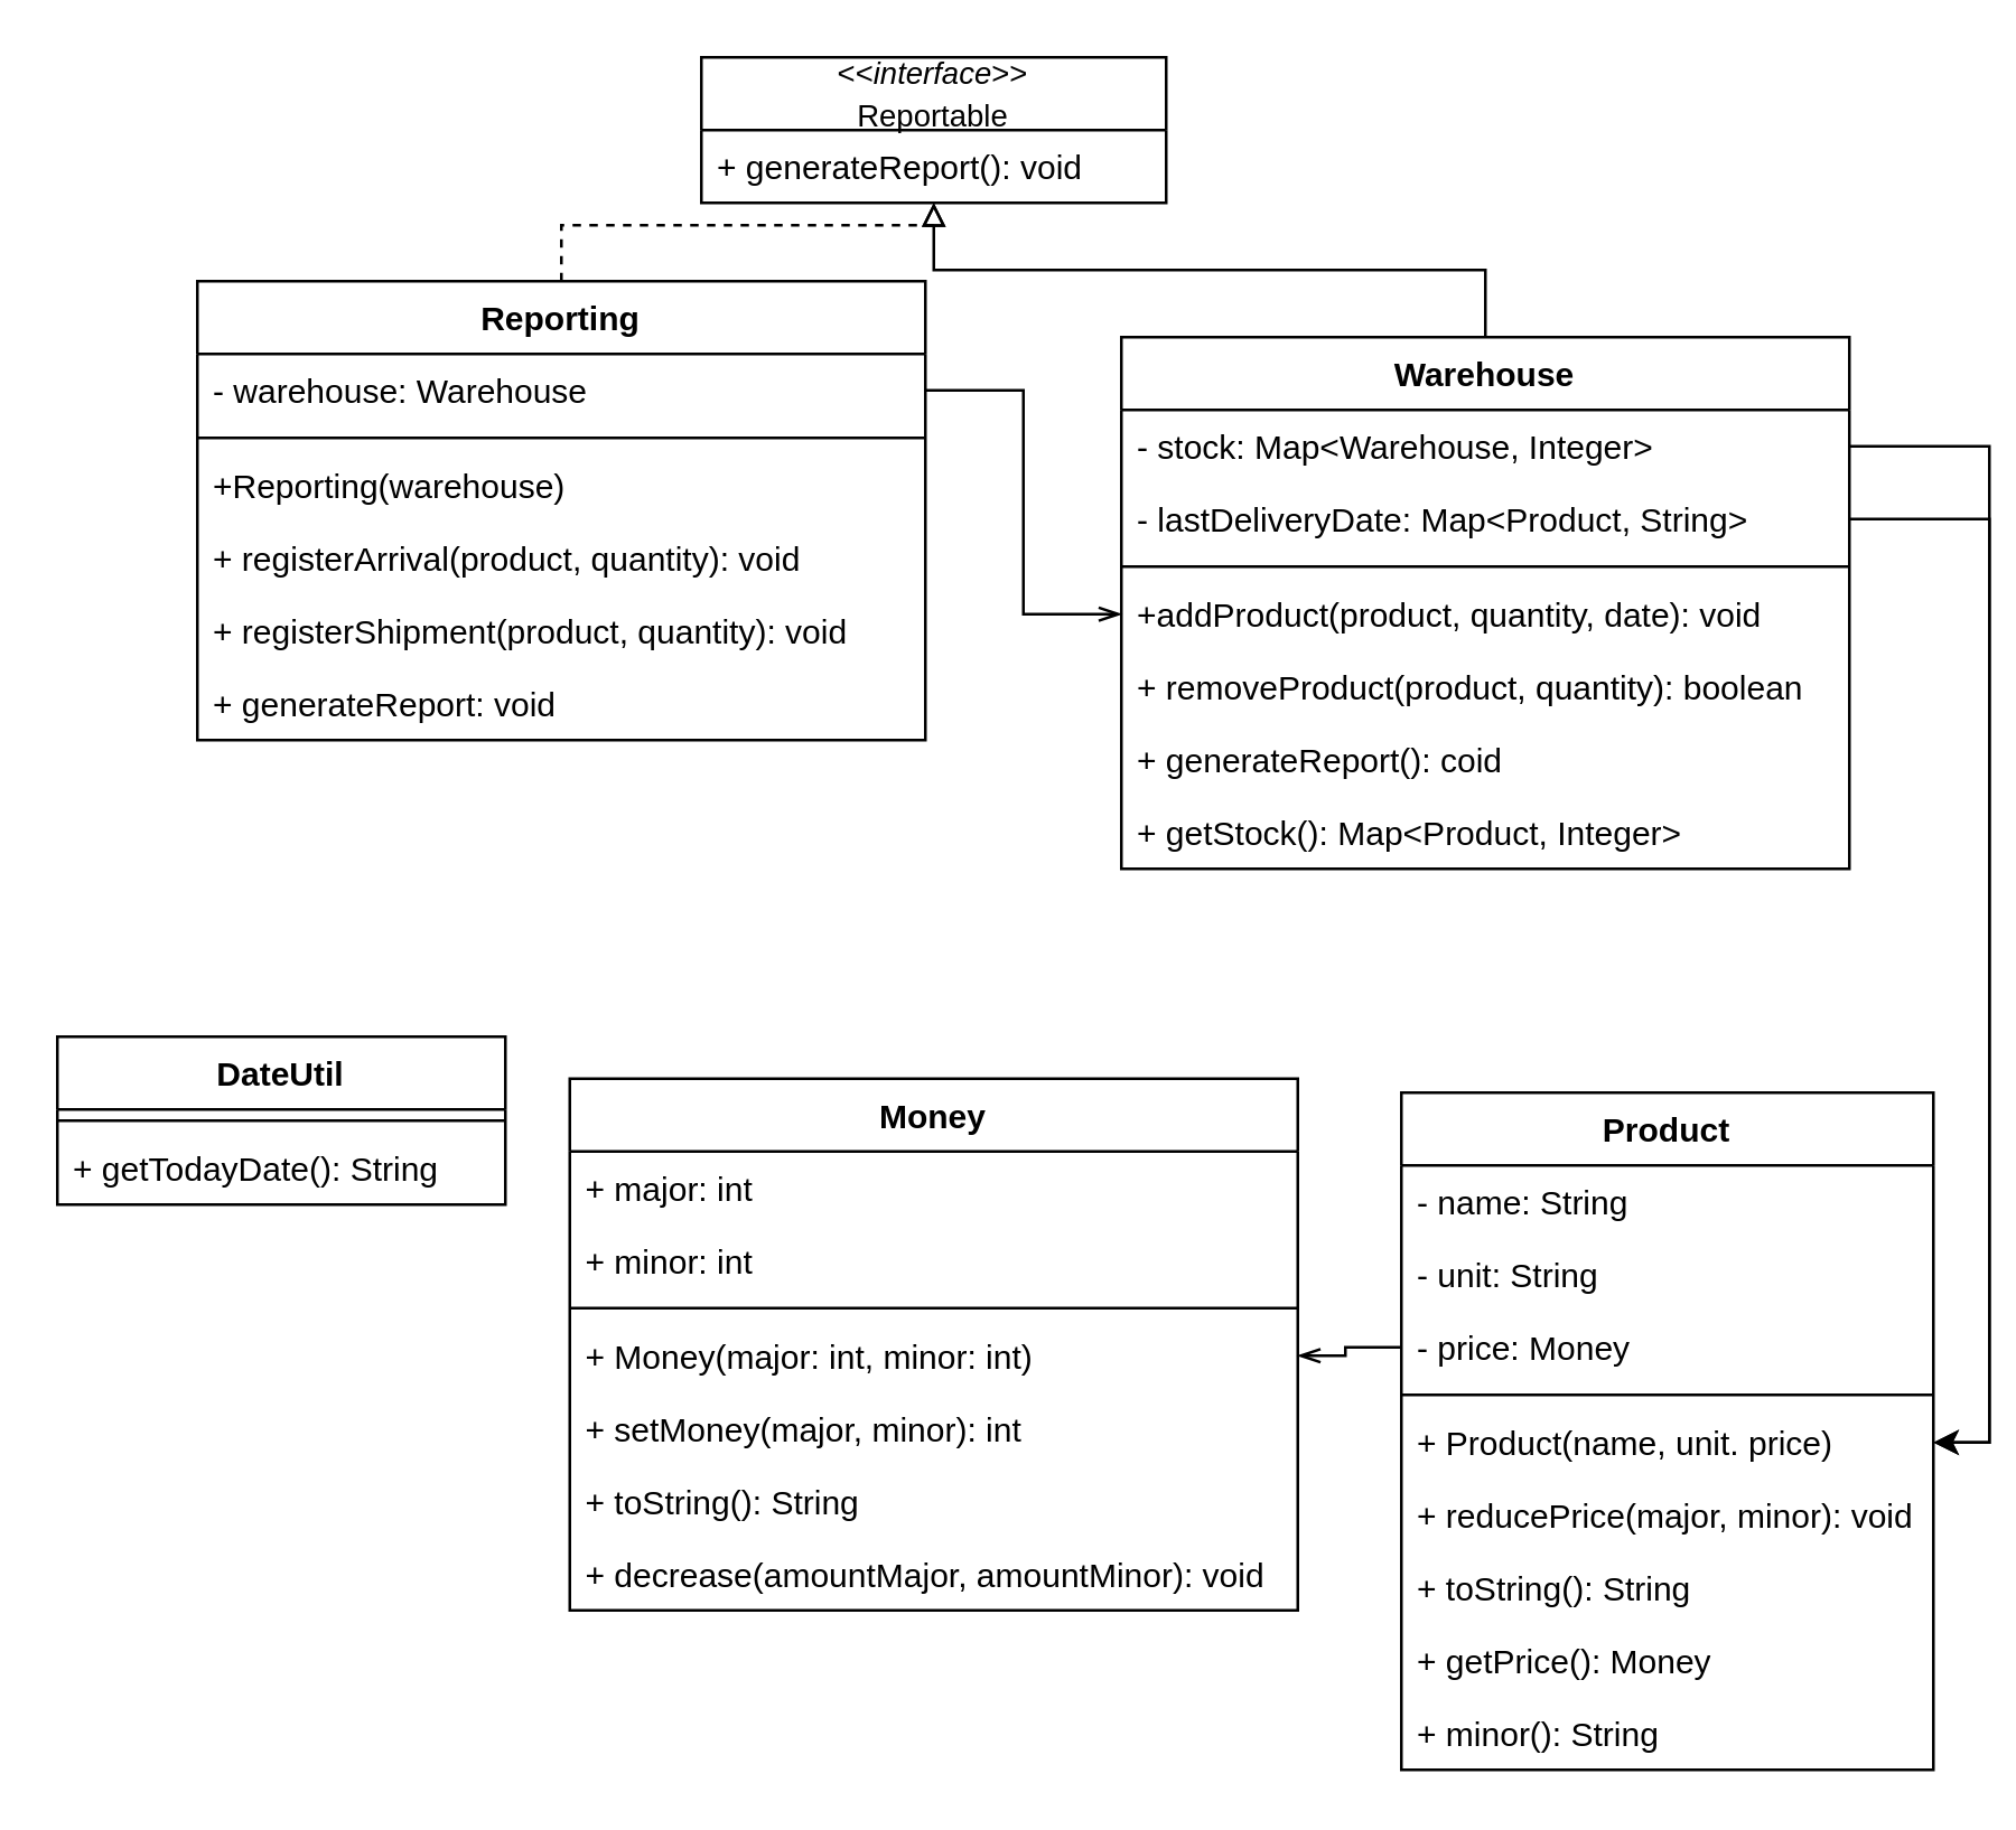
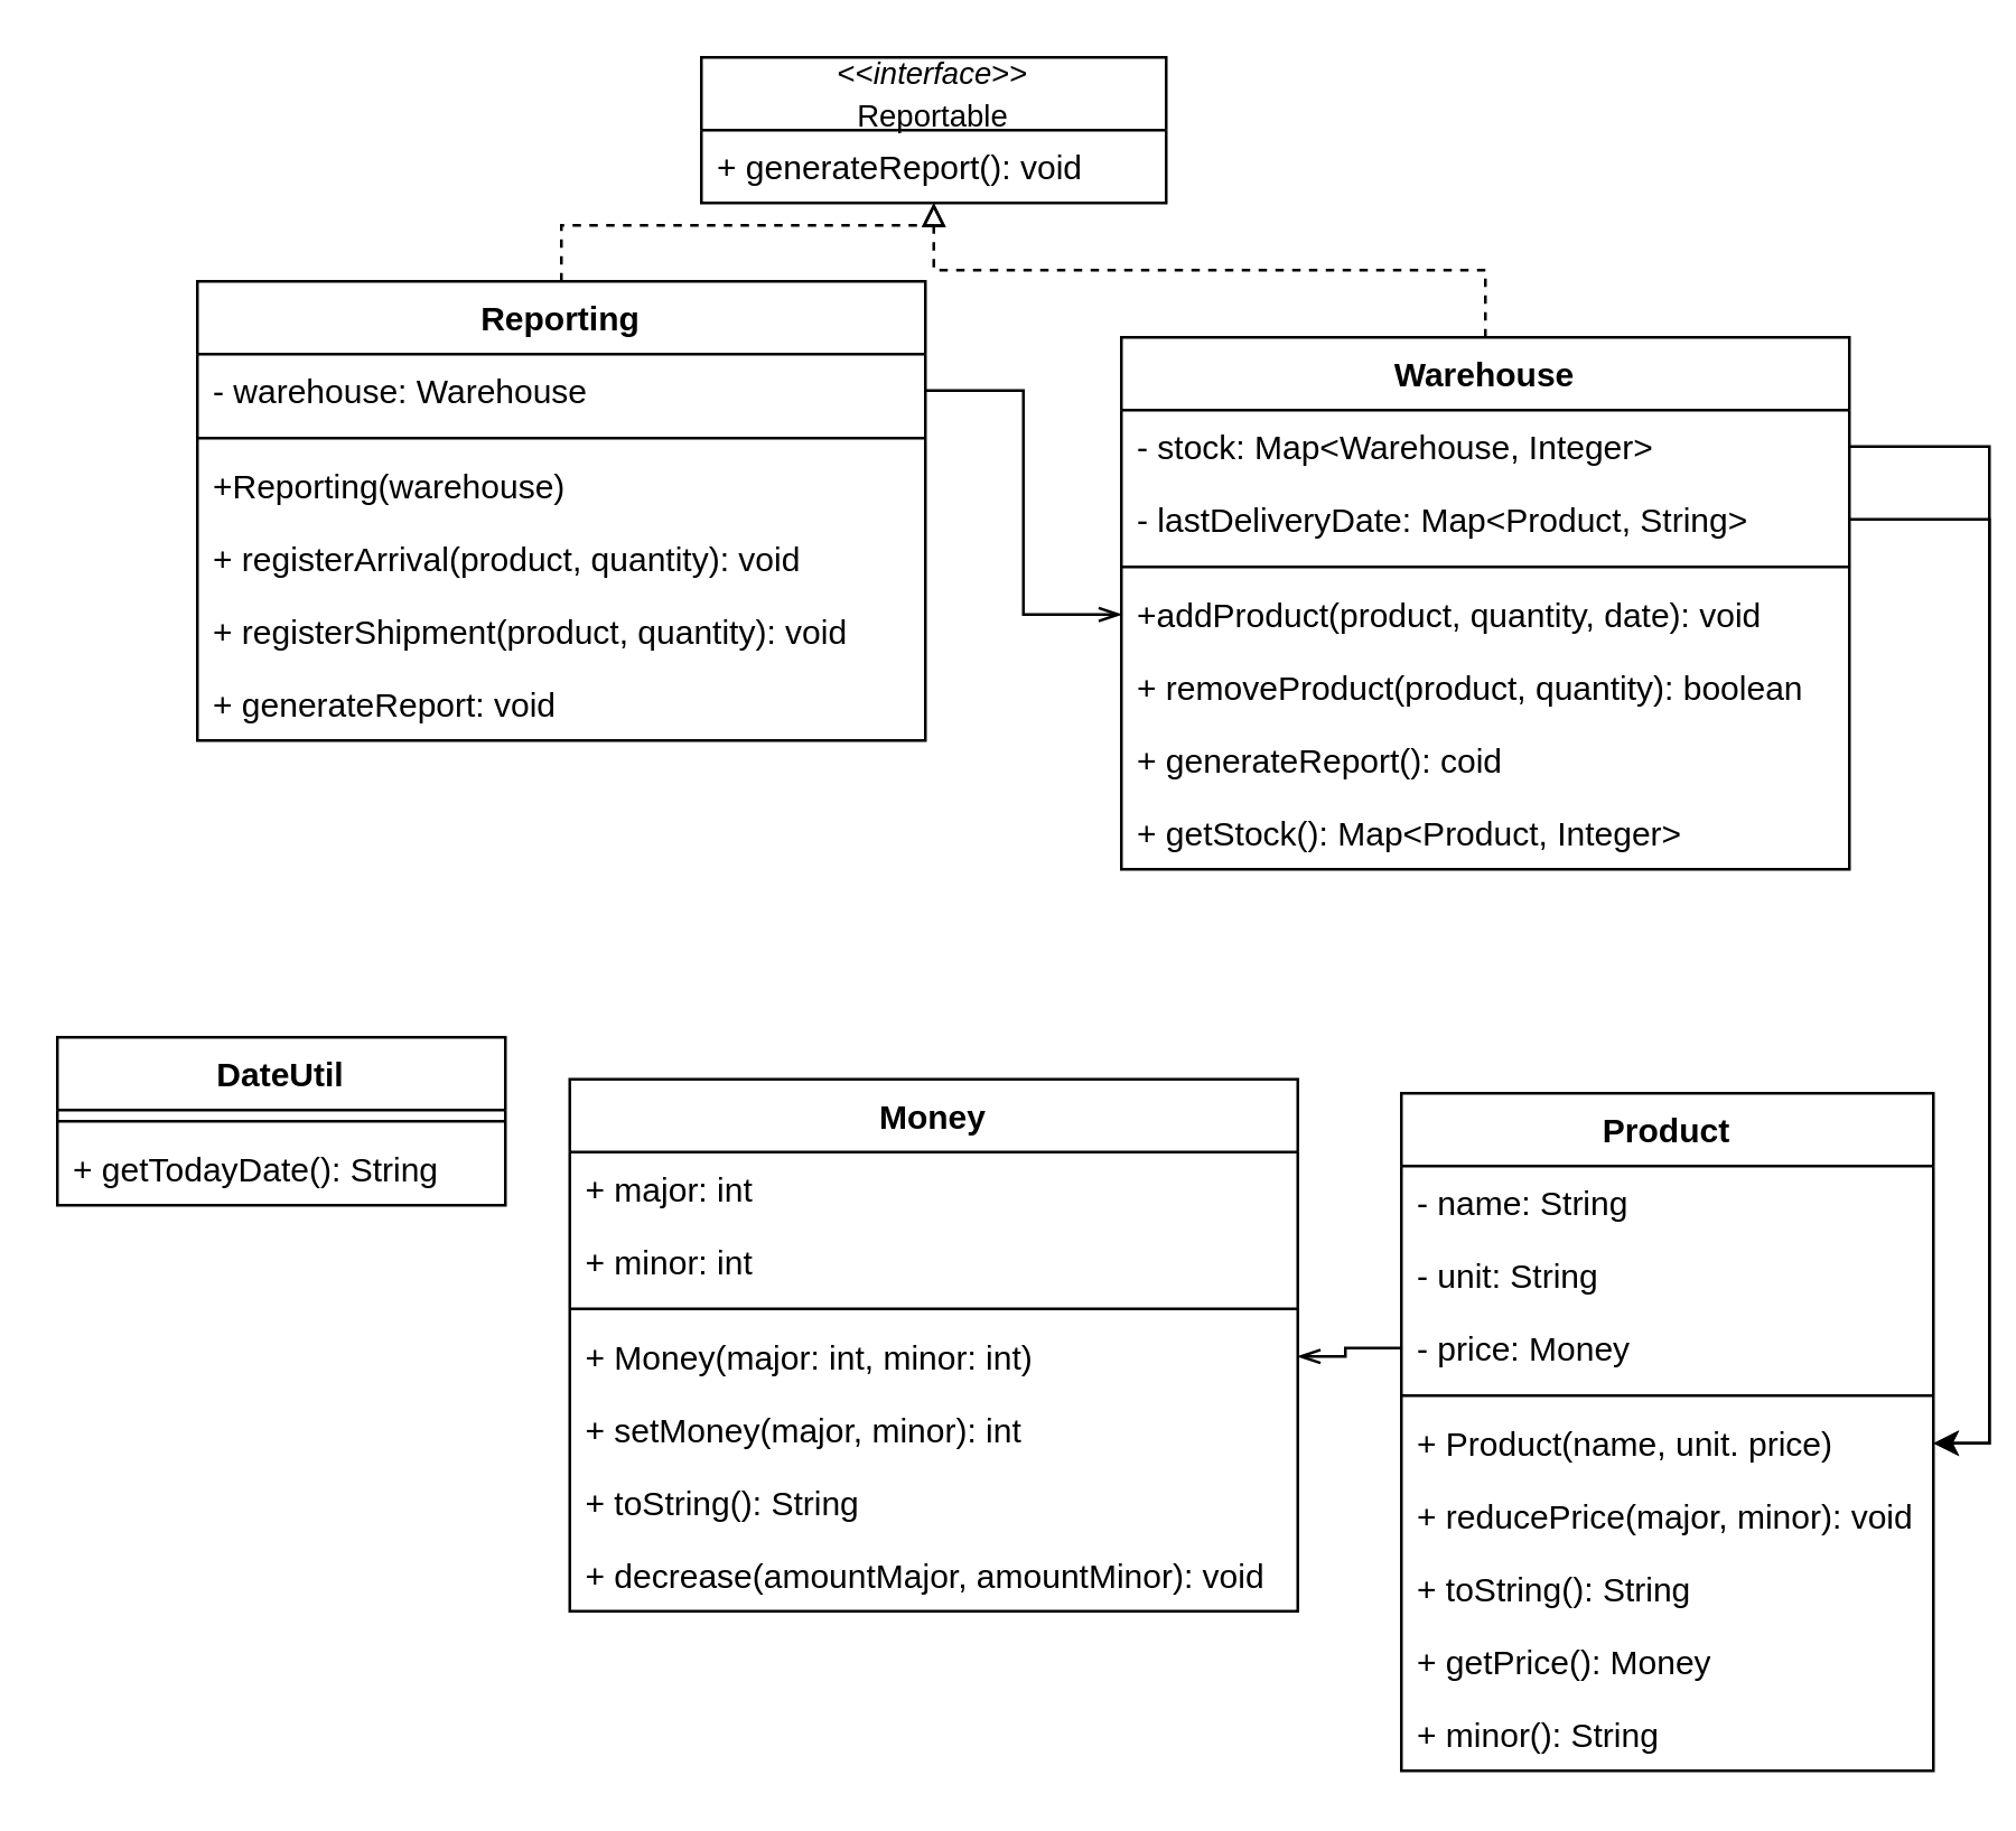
- <mxCell id="43" style="edgeStyle=orthogonalEdgeStyle;rounded=0;orthogonalLoop=1;jettySize=auto;html=1;endArrow=block;endFill=0;dashed=0;entryX=0.5;entryY=1;entryDx=0;entryDy=0;" edge="1" parent="1" source="31" target="41"><mxGeometry relative="1" as="geometry"><mxPoint x="340" y="200" as="targetPoint" /></mxGeometry></mxCell>
+ <mxCell id="43" style="edgeStyle=orthogonalEdgeStyle;rounded=0;orthogonalLoop=1;jettySize=auto;html=1;endArrow=block;endFill=0;dashed=1;entryX=0.5;entryY=1;entryDx=0;entryDy=0;" edge="1" parent="1" source="31" target="41"><mxGeometry relative="1" as="geometry"><mxPoint x="340" y="200" as="targetPoint" /></mxGeometry></mxCell>
